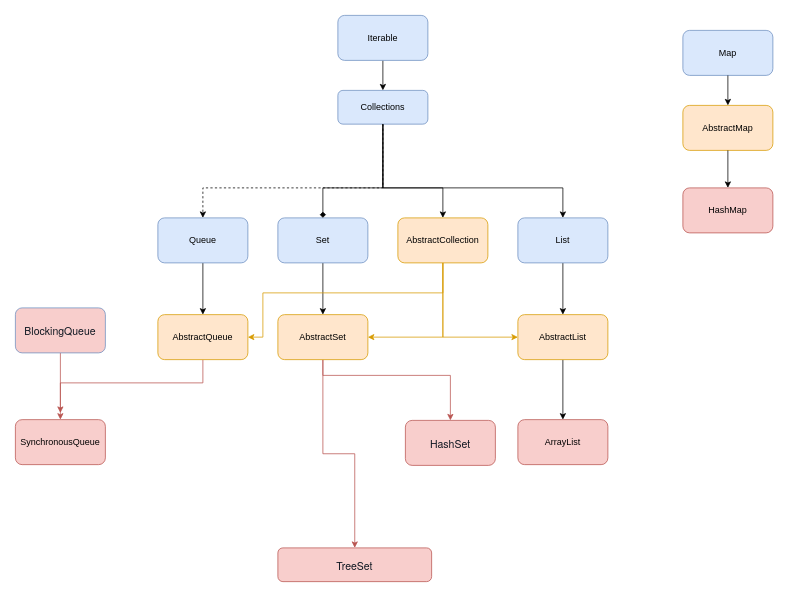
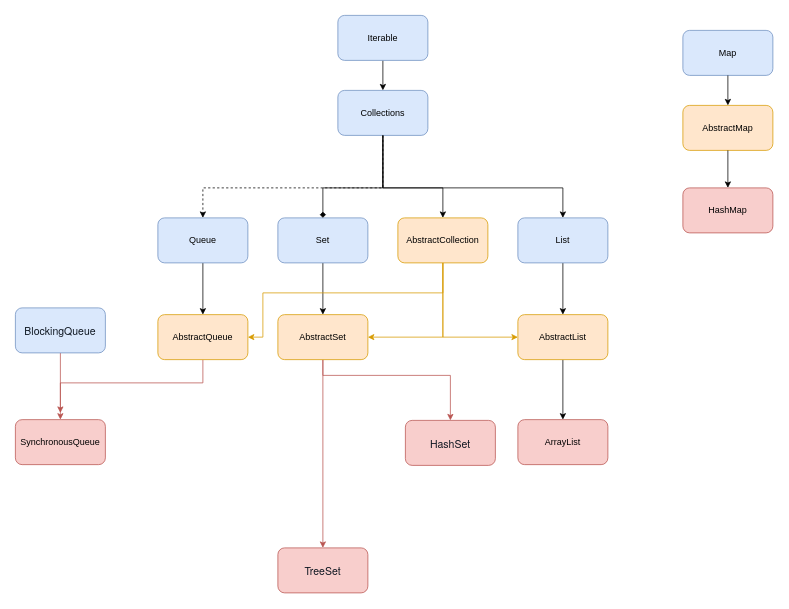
- <mxCell id="24" value="Collections" style="rounded=1;whiteSpace=wrap;html=1;fillColor=#dae8fc;strokeColor=#6c8ebf;fontStyle=0" vertex="1" parent="1"><mxGeometry x="450" y="120" width="120" height="45" as="geometry" /></mxCell>
+ <mxCell id="24" value="Collections" style="rounded=1;whiteSpace=wrap;html=1;fillColor=#dae8fc;strokeColor=#6c8ebf;fontStyle=0" vertex="1" parent="1"><mxGeometry x="450" y="120" width="120" height="60" as="geometry" /></mxCell>
- <mxCell id="35" value="&lt;p class=&quot;p1&quot; style=&quot;margin: 0px ; font-stretch: normal ; font-size: 14px ; line-height: normal ; font-family: &amp;#34;helvetica neue&amp;#34; ; color: rgb(15 , 23 , 33)&quot;&gt;BlockingQueue&lt;/p&gt;" style="rounded=1;whiteSpace=wrap;html=1;fillColor=#f8cecc;strokeColor=#6c8ebf;" vertex="1" parent="1"><mxGeometry x="20" y="410" width="120" height="60" as="geometry" /></mxCell>
+ <mxCell id="35" value="&lt;p class=&quot;p1&quot; style=&quot;margin: 0px ; font-stretch: normal ; font-size: 14px ; line-height: normal ; font-family: &amp;#34;helvetica neue&amp;#34; ; color: rgb(15 , 23 , 33)&quot;&gt;BlockingQueue&lt;/p&gt;" style="rounded=1;whiteSpace=wrap;html=1;fillColor=#dae8fc;strokeColor=#6c8ebf;" vertex="1" parent="1"><mxGeometry x="20" y="410" width="120" height="60" as="geometry" /></mxCell>
- <mxCell id="37" value="&lt;p class=&quot;p1&quot; style=&quot;margin: 0px ; font-stretch: normal ; font-size: 14px ; line-height: normal ; font-family: &amp;#34;helvetica neue&amp;#34; ; color: rgb(15 , 23 , 33)&quot;&gt;TreeSet&lt;/p&gt;" style="rounded=1;whiteSpace=wrap;html=1;fillColor=#f8cecc;strokeColor=#b85450;" vertex="1" parent="1"><mxGeometry x="370" y="730" width="205" height="45" as="geometry" /></mxCell>
+ <mxCell id="37" value="&lt;p class=&quot;p1&quot; style=&quot;margin: 0px ; font-stretch: normal ; font-size: 14px ; line-height: normal ; font-family: &amp;#34;helvetica neue&amp;#34; ; color: rgb(15 , 23 , 33)&quot;&gt;TreeSet&lt;/p&gt;" style="rounded=1;whiteSpace=wrap;html=1;fillColor=#f8cecc;strokeColor=#b85450;" vertex="1" parent="1"><mxGeometry x="370" y="730" width="120" height="60" as="geometry" /></mxCell>
